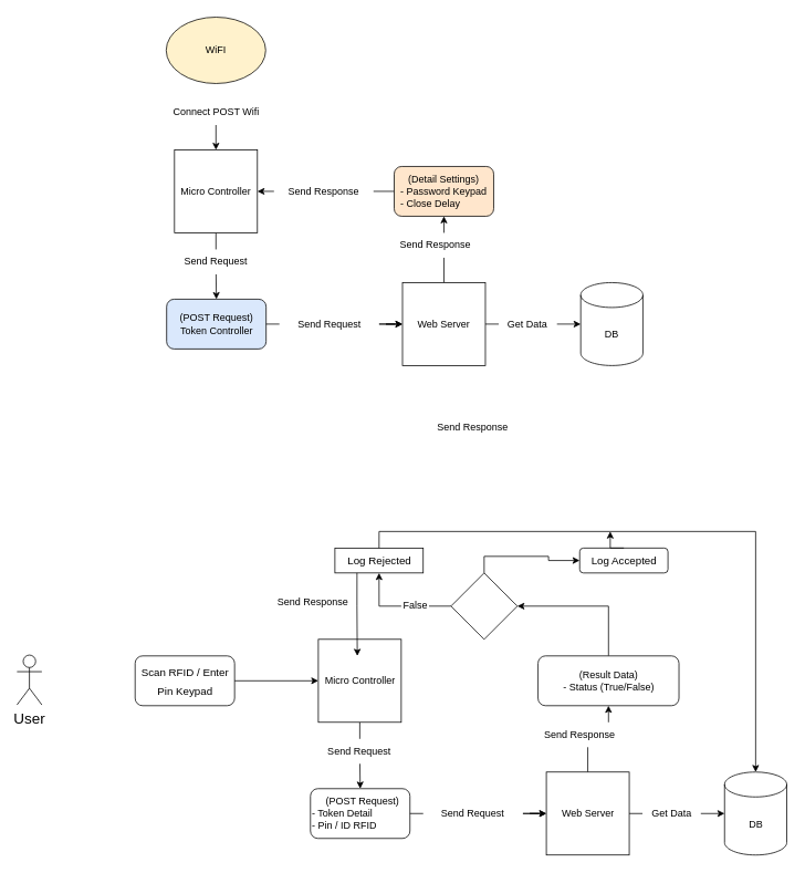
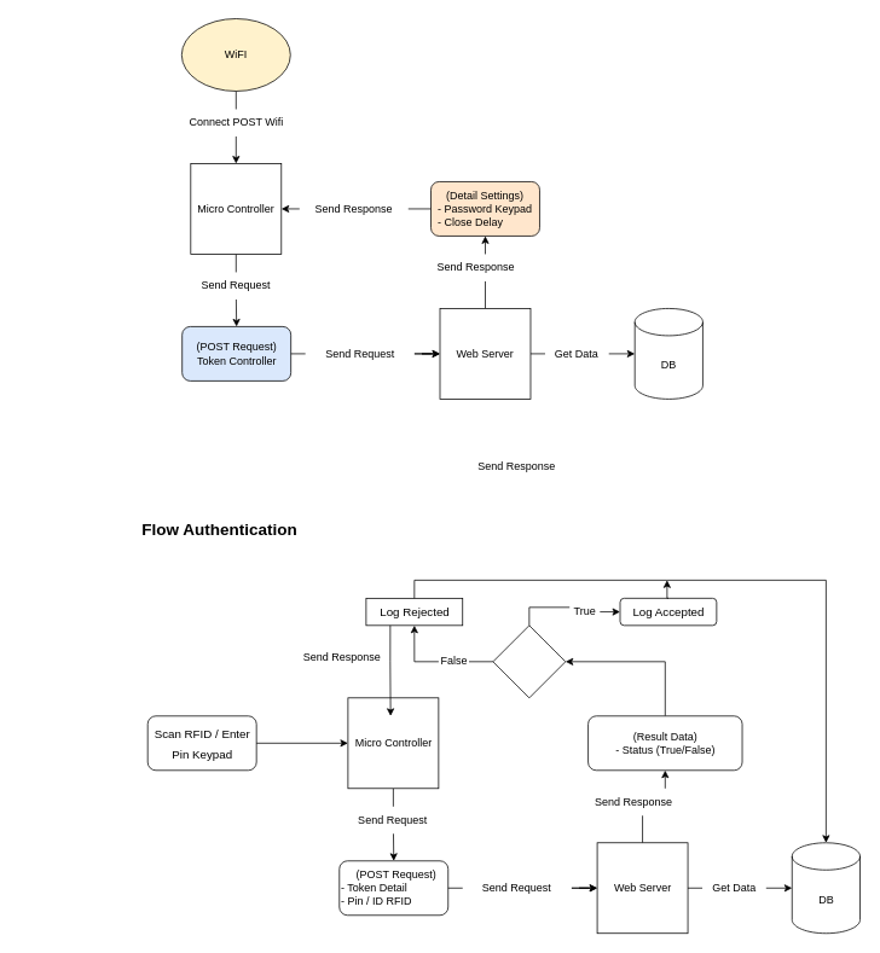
+ <mxCell id="15" value="" style="edgeStyle=orthogonalEdgeStyle;rounded=0;orthogonalLoop=1;jettySize=auto;html=1;exitX=0.5;exitY=1;exitDx=0;exitDy=0;entryX=0.5;entryY=0;entryDx=0;entryDy=0;endArrow=none;" parent="1" source="11" target="14" edge="1"><mxGeometry relative="1" as="geometry"><mxPoint y="100" as="sourcePoint" x="260" /><mxPoint y="180" as="targetPoint" x="260" /></mxGeometry></mxCell>
+ <mxCell id="56" value="&lt;font style=&quot;font-size: 18px;&quot;&gt;&lt;b&gt;Flow Authentication&lt;/b&gt;&lt;/font&gt;" style="text;html=1;strokeColor=none;fillColor=none;align=center;verticalAlign=middle;whiteSpace=wrap;rounded=0;" parent="1" vertex="1"><mxGeometry x="146.5" y="570" width="190" height="30" as="geometry" /></mxCell>
+ <mxCell id="54" value="True" style="text;html=1;align=center;verticalAlign=middle;whiteSpace=wrap;rounded=0;fillColor=default;" parent="1" vertex="1"><mxGeometry x="628" y="660" width="33.5" height="30" as="geometry" /></mxCell>
- <mxCell id="52" value="Log Accepted" style="rounded=1;whiteSpace=wrap;html=1;fontSize=13;fillColor=none;" parent="1" vertex="1"><mxGeometry x="698.75" y="660" width="106.5" height="30" as="geometry" /></mxCell>
+ <mxCell id="52" value="Log Accepted" style="rounded=1;whiteSpace=wrap;html=1;fontSize=13;fillColor=none;" parent="1" vertex="1"><mxGeometry x="683.75" y="660" width="106.5" height="30" as="geometry" /></mxCell>
- <mxCell id="24" value="User" style="shape=umlActor;verticalLabelPosition=bottom;verticalAlign=top;html=1;outlineConnect=0;fontSize=18;fillColor=none;" parent="1" vertex="1"><mxGeometry x="20" y="789" width="30" height="60" as="geometry" /></mxCell>
